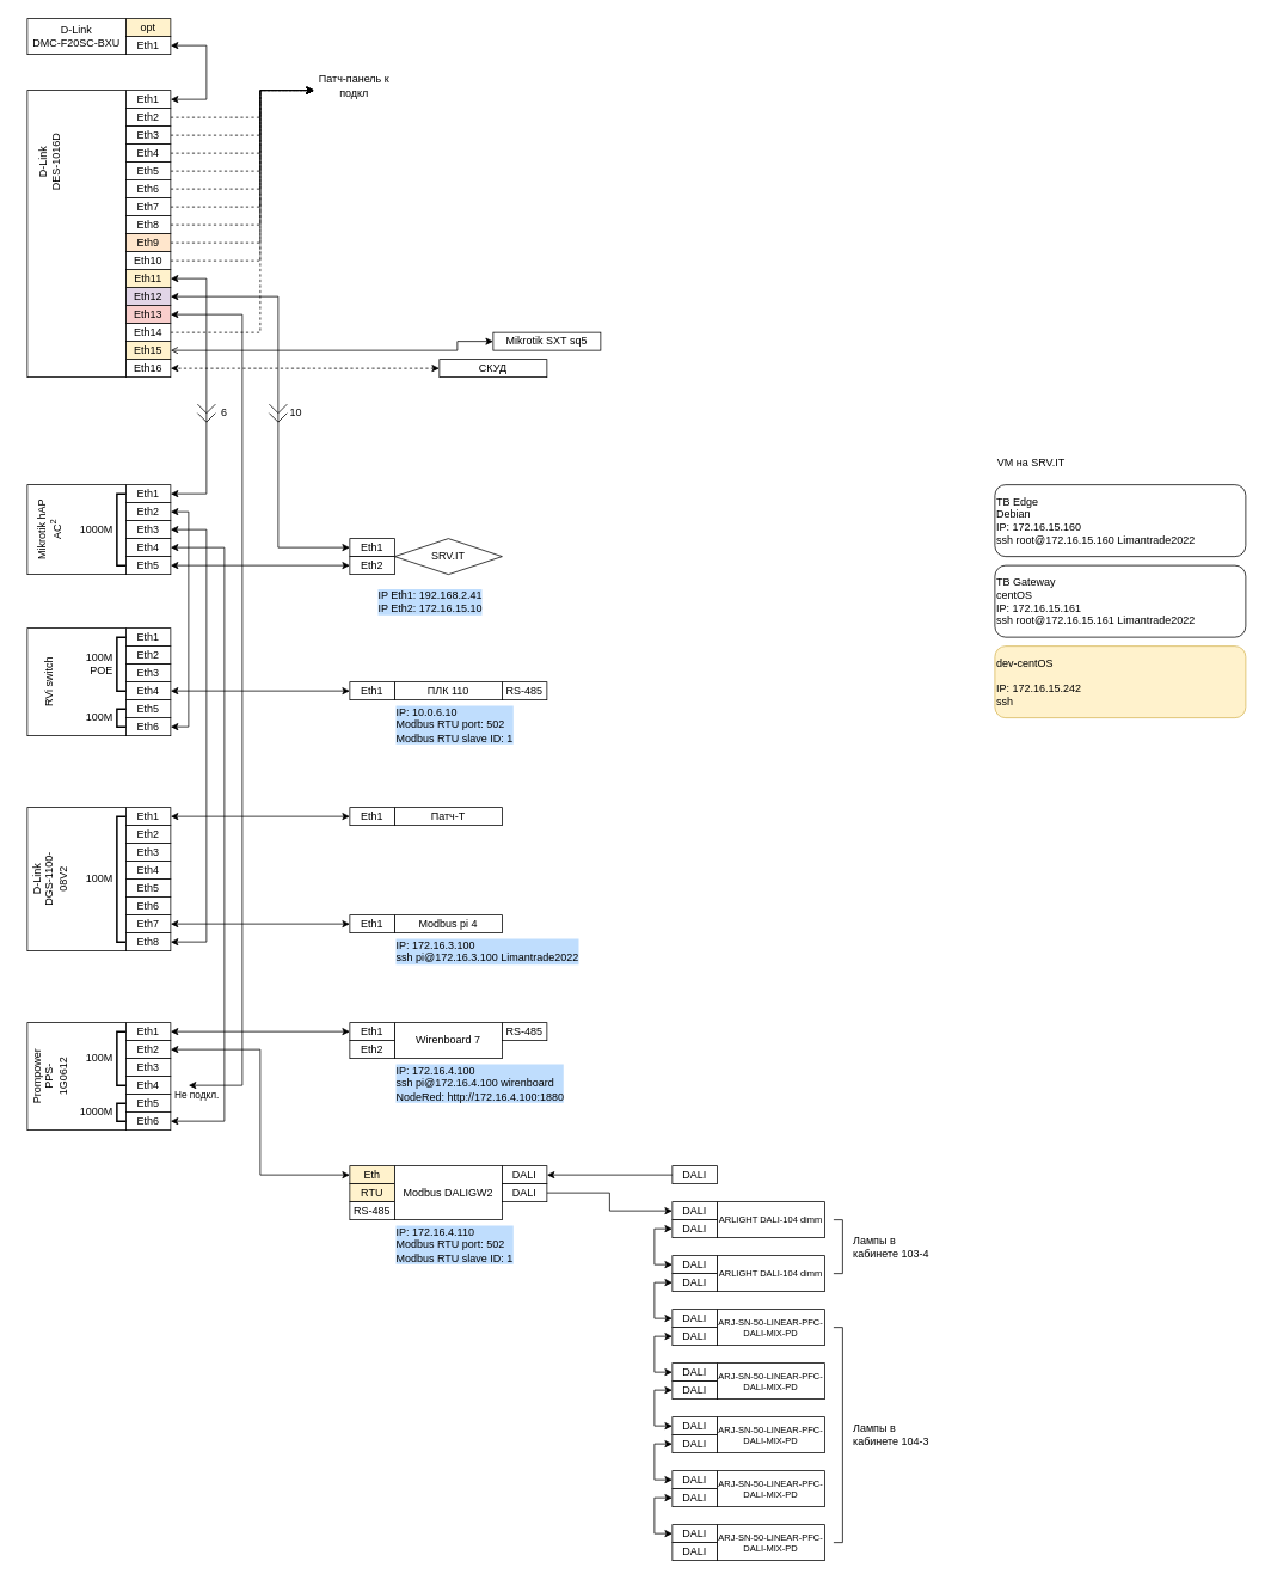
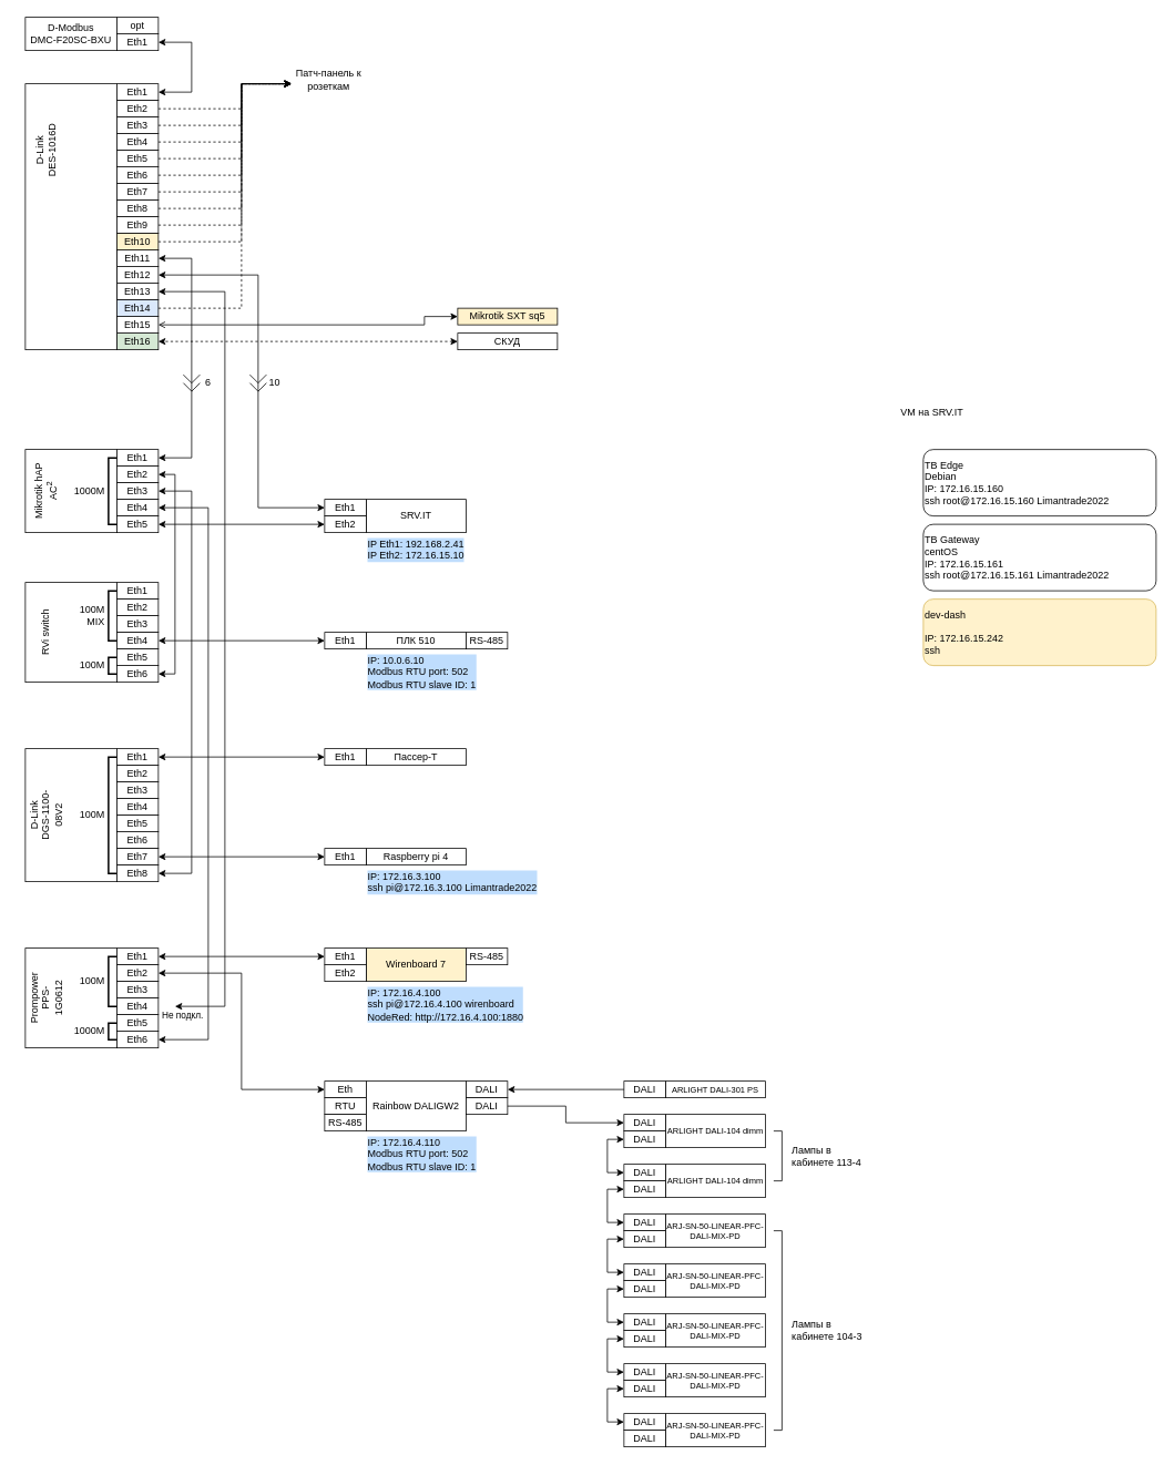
- <mxCell id="183" value="opt" style="rounded=0;whiteSpace=wrap;html=1;rotation=0;fillColor=#fff2cc;" parent="1" vertex="1"><mxGeometry x="140" y="20" width="50" height="20" as="geometry" /></mxCell>
+ <mxCell id="183" value="opt" style="rounded=0;whiteSpace=wrap;html=1;rotation=0;" parent="1" vertex="1"><mxGeometry x="140" y="20" width="50" height="20" as="geometry" /></mxCell>
- <mxCell id="137" value="D-Link&lt;br style=&quot;border-color: var(--border-color);&quot;&gt;DMC-F20SC-BXU" style="rounded=0;whiteSpace=wrap;html=1;" parent="1" vertex="1"><mxGeometry x="30" y="20" width="110" height="40" as="geometry" /></mxCell>
+ <mxCell id="137" value="D-Modbus&lt;br style=&quot;border-color: var(--border-color);&quot;&gt;DMC-F20SC-BXU" style="rounded=0;whiteSpace=wrap;html=1;" parent="1" vertex="1"><mxGeometry x="30" y="20" width="110" height="40" as="geometry" /></mxCell>
- <mxCell id="184" value="Патч-панель к подкл" style="text;html=1;strokeColor=none;fillColor=none;align=center;verticalAlign=middle;whiteSpace=wrap;rounded=0;" parent="1" vertex="1"><mxGeometry x="350" y="80" width="90" height="30" as="geometry" /></mxCell>
+ <mxCell id="184" value="Патч-панель к розеткам" style="text;html=1;strokeColor=none;fillColor=none;align=center;verticalAlign=middle;whiteSpace=wrap;rounded=0;" parent="1" vertex="1"><mxGeometry x="350" y="80" width="90" height="30" as="geometry" /></mxCell>
- <mxCell id="177" value="Eth9" style="rounded=0;whiteSpace=wrap;html=1;rotation=0;fillColor=#ffe6cc;" parent="1" vertex="1"><mxGeometry x="140" y="260" width="50" height="20" as="geometry" /></mxCell>
+ <mxCell id="177" value="Eth9" style="rounded=0;whiteSpace=wrap;html=1;rotation=0;" parent="1" vertex="1"><mxGeometry x="140" y="260" width="50" height="20" as="geometry" /></mxCell>
- <mxCell id="179" value="Eth10" style="rounded=0;whiteSpace=wrap;html=1;rotation=0;" parent="1" vertex="1"><mxGeometry x="140" y="280" width="50" height="20" as="geometry" /></mxCell>
+ <mxCell id="179" value="Eth10" style="rounded=0;whiteSpace=wrap;html=1;rotation=0;fillColor=#fff2cc;" parent="1" vertex="1"><mxGeometry x="140" y="280" width="50" height="20" as="geometry" /></mxCell>
- <mxCell id="158" value="Eth11" style="rounded=0;whiteSpace=wrap;html=1;rotation=0;fillColor=#fff2cc;" parent="1" vertex="1"><mxGeometry x="140" y="300" width="50" height="20" as="geometry" /></mxCell>
+ <mxCell id="158" value="Eth11" style="rounded=0;whiteSpace=wrap;html=1;rotation=0;" parent="1" vertex="1"><mxGeometry x="140" y="300" width="50" height="20" as="geometry" /></mxCell>
- <mxCell id="157" value="Eth12" style="rounded=0;whiteSpace=wrap;html=1;rotation=0;fillColor=#e1d5e7;" parent="1" vertex="1"><mxGeometry x="140" y="320" width="50" height="20" as="geometry" /></mxCell>
+ <mxCell id="157" value="Eth12" style="rounded=0;whiteSpace=wrap;html=1;rotation=0;" parent="1" vertex="1"><mxGeometry x="140" y="320" width="50" height="20" as="geometry" /></mxCell>
- <mxCell id="156" value="Eth13" style="rounded=0;whiteSpace=wrap;html=1;rotation=0;fillColor=#f8cecc;" parent="1" vertex="1"><mxGeometry x="140" y="340" width="50" height="20" as="geometry" /></mxCell>
+ <mxCell id="156" value="Eth13" style="rounded=0;whiteSpace=wrap;html=1;rotation=0;" parent="1" vertex="1"><mxGeometry x="140" y="340" width="50" height="20" as="geometry" /></mxCell>
- <mxCell id="181" value="Eth14" style="rounded=0;whiteSpace=wrap;html=1;rotation=0;" parent="1" vertex="1"><mxGeometry x="140" y="360" width="50" height="20" as="geometry" /></mxCell>
+ <mxCell id="181" value="Eth14" style="rounded=0;whiteSpace=wrap;html=1;rotation=0;fillColor=#dae8fc;" parent="1" vertex="1"><mxGeometry x="140" y="360" width="50" height="20" as="geometry" /></mxCell>
- <mxCell id="133" value="Mikrotik SXT sq5" style="rounded=0;whiteSpace=wrap;html=1;" parent="1" vertex="1"><mxGeometry x="550" y="370" width="120" height="20" as="geometry" /></mxCell>
+ <mxCell id="133" value="Mikrotik SXT sq5" style="rounded=0;whiteSpace=wrap;html=1;fillColor=#fff2cc;" parent="1" vertex="1"><mxGeometry x="550" y="370" width="120" height="20" as="geometry" /></mxCell>
- <mxCell id="155" value="Eth15" style="rounded=0;whiteSpace=wrap;html=1;rotation=0;fillColor=#fff2cc;" parent="1" vertex="1"><mxGeometry x="140" y="380" width="50" height="20" as="geometry" /></mxCell>
+ <mxCell id="155" value="Eth15" style="rounded=0;whiteSpace=wrap;html=1;rotation=0;" parent="1" vertex="1"><mxGeometry x="140" y="380" width="50" height="20" as="geometry" /></mxCell>
- <mxCell id="154" value="Eth16" style="rounded=0;whiteSpace=wrap;html=1;rotation=0;" parent="1" vertex="1"><mxGeometry x="140" y="400" width="50" height="20" as="geometry" /></mxCell>
+ <mxCell id="154" value="Eth16" style="rounded=0;whiteSpace=wrap;html=1;rotation=0;fillColor=#d5e8d4;" parent="1" vertex="1"><mxGeometry x="140" y="400" width="50" height="20" as="geometry" /></mxCell>
- <mxCell id="135" value="СКУД" style="rounded=0;whiteSpace=wrap;html=1;" parent="1" vertex="1"><mxGeometry x="490" y="400" width="120" height="20" as="geometry" /></mxCell>
+ <mxCell id="135" value="СКУД" style="rounded=0;whiteSpace=wrap;html=1;" parent="1" vertex="1"><mxGeometry x="550" y="400" width="120" height="20" as="geometry" /></mxCell>
- <mxCell id="188" value="VM на SRV.IT" style="text;html=1;strokeColor=none;fillColor=none;align=left;verticalAlign=middle;whiteSpace=wrap;rounded=0;" parent="1" vertex="1"><mxGeometry x="1111" y="500" width="120" height="30" as="geometry" /></mxCell>
+ <mxCell id="188" value="VM на SRV.IT" style="text;html=1;strokeColor=none;fillColor=none;align=left;verticalAlign=middle;whiteSpace=wrap;rounded=0;" parent="1" vertex="1"><mxGeometry x="1081" y="480" width="120" height="30" as="geometry" /></mxCell>
- <mxCell id="77" value="SRV.IT" style="rhombus;whiteSpace=wrap;html=1;" parent="76" vertex="1"><mxGeometry x="50" width="120" height="40" as="geometry" /></mxCell>
+ <mxCell id="77" value="SRV.IT" style="rounded=0;whiteSpace=wrap;html=1;" parent="76" vertex="1"><mxGeometry x="50" width="120" height="40" as="geometry" /></mxCell>
- <mxCell id="129" value="IP Eth1: 192.168.2.41&lt;br&gt;IP Eth2: 172.16.15.10" style="text;html=1;align=left;verticalAlign=top;resizable=0;points=[];autosize=1;strokeColor=none;fillColor=none;labelBackgroundColor=#bfddfd;" parent="1" vertex="1"><mxGeometry x="420" y="650" width="140" height="40" as="geometry" /></mxCell>
+ <mxCell id="129" value="IP Eth1: 192.168.2.41&lt;br&gt;IP Eth2: 172.16.15.10" style="text;html=1;align=left;verticalAlign=top;resizable=0;points=[];autosize=1;strokeColor=none;fillColor=none;labelBackgroundColor=#bfddfd;" parent="1" vertex="1"><mxGeometry x="440" y="640" width="140" height="40" as="geometry" /></mxCell>
- <mxCell id="43" value="100M&amp;nbsp; &amp;nbsp;&amp;nbsp;&lt;br&gt;&amp;nbsp; &amp;nbsp;POE&amp;nbsp; &amp;nbsp;&amp;nbsp;" style="strokeWidth=2;html=1;shape=mxgraph.flowchart.annotation_1;align=right;pointerEvents=1;" parent="34" vertex="1"><mxGeometry x="100" y="10" width="10" height="60" as="geometry" /></mxCell>
+ <mxCell id="43" value="100M&amp;nbsp; &amp;nbsp;&amp;nbsp;&lt;br&gt;&amp;nbsp; &amp;nbsp;MIX&amp;nbsp; &amp;nbsp;&amp;nbsp;" style="strokeWidth=2;html=1;shape=mxgraph.flowchart.annotation_1;align=right;pointerEvents=1;" parent="34" vertex="1"><mxGeometry x="100" y="10" width="10" height="60" as="geometry" /></mxCell>
- <mxCell id="187" value="dev-centOS&lt;br&gt;&lt;br&gt;&lt;div style=&quot;&quot;&gt;&lt;span style=&quot;background-color: initial;&quot;&gt;IP: 172.16.15.242&lt;/span&gt;&lt;/div&gt;&lt;div style=&quot;&quot;&gt;&lt;span style=&quot;background-color: initial;&quot;&gt;ssh&amp;nbsp;&lt;/span&gt;&lt;/div&gt;" style="rounded=1;whiteSpace=wrap;html=1;align=left;fillColor=#fff2cc;strokeColor=#d6b656;" parent="1" vertex="1"><mxGeometry x="1110" y="720" width="280" height="80" as="geometry" /></mxCell>
+ <mxCell id="187" value="dev-dash&lt;br&gt;&lt;br&gt;&lt;div style=&quot;&quot;&gt;&lt;span style=&quot;background-color: initial;&quot;&gt;IP: 172.16.15.242&lt;/span&gt;&lt;/div&gt;&lt;div style=&quot;&quot;&gt;&lt;span style=&quot;background-color: initial;&quot;&gt;ssh&amp;nbsp;&lt;/span&gt;&lt;/div&gt;" style="rounded=1;whiteSpace=wrap;html=1;align=left;fillColor=#fff2cc;strokeColor=#d6b656;" parent="1" vertex="1"><mxGeometry x="1110" y="720" width="280" height="80" as="geometry" /></mxCell>
- <mxCell id="54" value="ПЛК 110" style="rounded=0;whiteSpace=wrap;html=1;" parent="53" vertex="1"><mxGeometry x="50" width="120" height="20" as="geometry" /></mxCell>
+ <mxCell id="54" value="ПЛК 510" style="rounded=0;whiteSpace=wrap;html=1;" parent="53" vertex="1"><mxGeometry x="50" width="120" height="20" as="geometry" /></mxCell>
- <mxCell id="82" value="Патч-Т" style="rounded=0;whiteSpace=wrap;html=1;" parent="81" vertex="1"><mxGeometry x="50" width="120" height="20" as="geometry" /></mxCell>
+ <mxCell id="82" value="Пассер-Т" style="rounded=0;whiteSpace=wrap;html=1;" parent="81" vertex="1"><mxGeometry x="50" width="120" height="20" as="geometry" /></mxCell>
- <mxCell id="58" value="Modbus pi 4" style="rounded=0;whiteSpace=wrap;html=1;" parent="57" vertex="1"><mxGeometry x="50" width="120" height="20" as="geometry" /></mxCell>
+ <mxCell id="58" value="Raspberry pi 4" style="rounded=0;whiteSpace=wrap;html=1;" parent="57" vertex="1"><mxGeometry x="50" width="120" height="20" as="geometry" /></mxCell>
- <mxCell id="49" value="Wirenboard 7" style="rounded=0;whiteSpace=wrap;html=1;" parent="48" vertex="1"><mxGeometry x="50" width="120" height="40" as="geometry" /></mxCell>
+ <mxCell id="49" value="Wirenboard 7" style="rounded=0;whiteSpace=wrap;html=1;fillColor=#fff2cc;" parent="48" vertex="1"><mxGeometry x="50" width="120" height="40" as="geometry" /></mxCell>
- <mxCell id="69" value="Eth" style="rounded=0;whiteSpace=wrap;html=1;rotation=0;container=0;fillColor=#fff2cc;" parent="68" vertex="1"><mxGeometry width="50" height="20" as="geometry" /></mxCell>
+ <mxCell id="69" value="Eth" style="rounded=0;whiteSpace=wrap;html=1;rotation=0;container=0;" parent="68" vertex="1"><mxGeometry width="50" height="20" as="geometry" /></mxCell>
+ <mxCell id="61" value="&lt;font style=&quot;font-size: 10px;&quot;&gt;ARLIGHT DALI-301 PS&lt;/font&gt;" style="rounded=0;whiteSpace=wrap;html=1;container=0;" parent="60" vertex="1"><mxGeometry x="50" width="120" height="20" as="geometry" /></mxCell>
- <mxCell id="70" value="RTU" style="rounded=0;whiteSpace=wrap;html=1;rotation=0;container=0;fillColor=#fff2cc;" parent="68" vertex="1"><mxGeometry y="20" width="50" height="20" as="geometry" /></mxCell>
+ <mxCell id="70" value="RTU" style="rounded=0;whiteSpace=wrap;html=1;rotation=0;container=0;" parent="68" vertex="1"><mxGeometry y="20" width="50" height="20" as="geometry" /></mxCell>
- <mxCell id="72" value="Modbus DALIGW2" style="rounded=0;whiteSpace=wrap;html=1;container=0;" parent="68" vertex="1"><mxGeometry x="50" width="120" height="60" as="geometry" /></mxCell>
+ <mxCell id="72" value="Rainbow DALIGW2" style="rounded=0;whiteSpace=wrap;html=1;container=0;" parent="68" vertex="1"><mxGeometry x="50" width="120" height="60" as="geometry" /></mxCell>
- <mxCell id="126" value="Лампы в кабинете 103-4" style="text;html=1;strokeColor=none;fillColor=none;align=left;verticalAlign=middle;whiteSpace=wrap;rounded=0;" parent="124" vertex="1"><mxGeometry x="10" y="26.25" width="100" height="7.5" as="geometry" /></mxCell>
+ <mxCell id="126" value="Лампы в кабинете 113-4" style="text;html=1;strokeColor=none;fillColor=none;align=left;verticalAlign=middle;whiteSpace=wrap;rounded=0;" parent="124" vertex="1"><mxGeometry x="10" y="26.25" width="100" height="7.5" as="geometry" /></mxCell>
